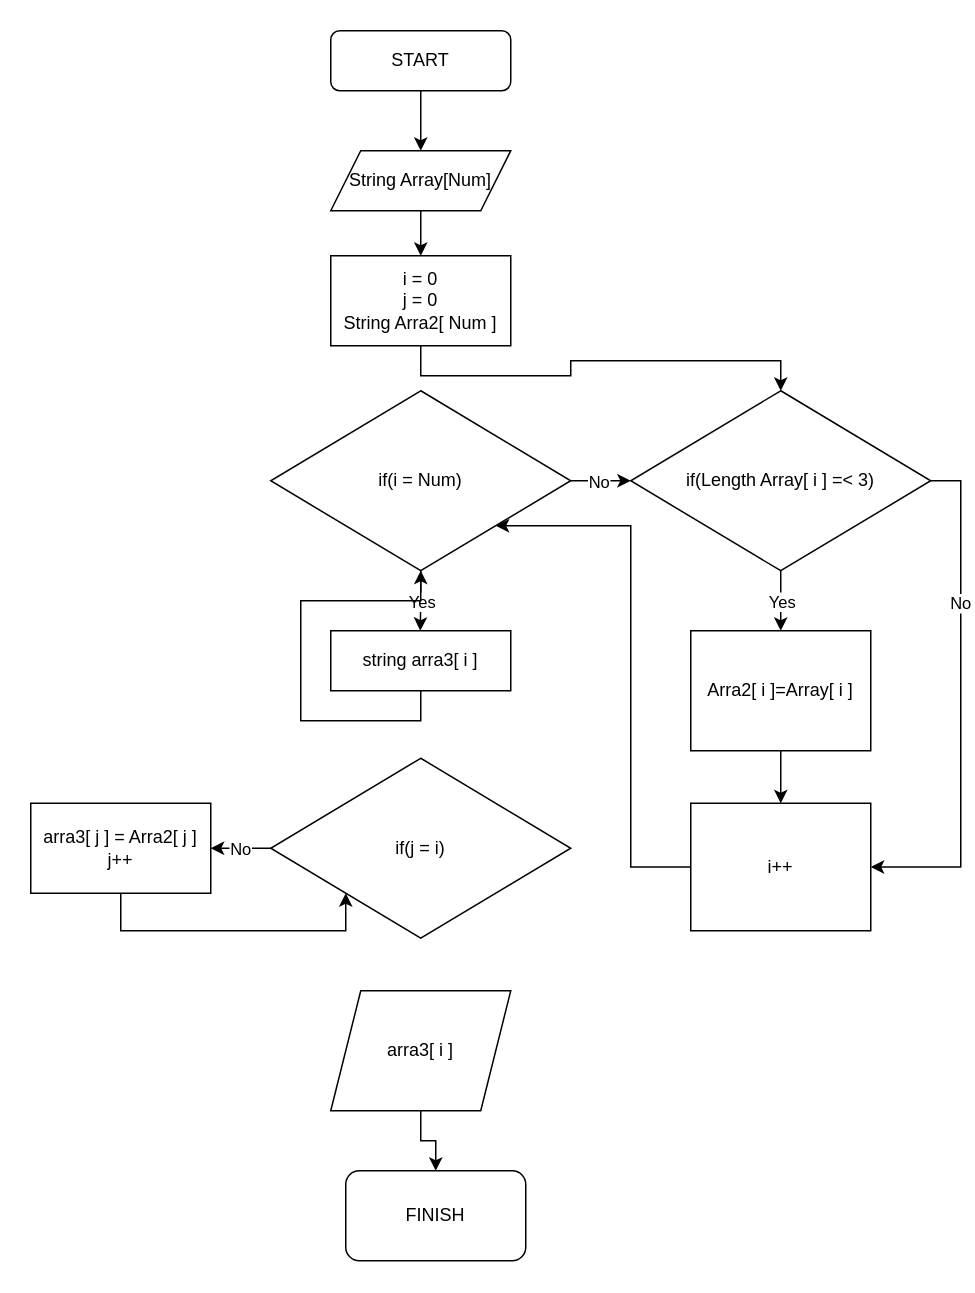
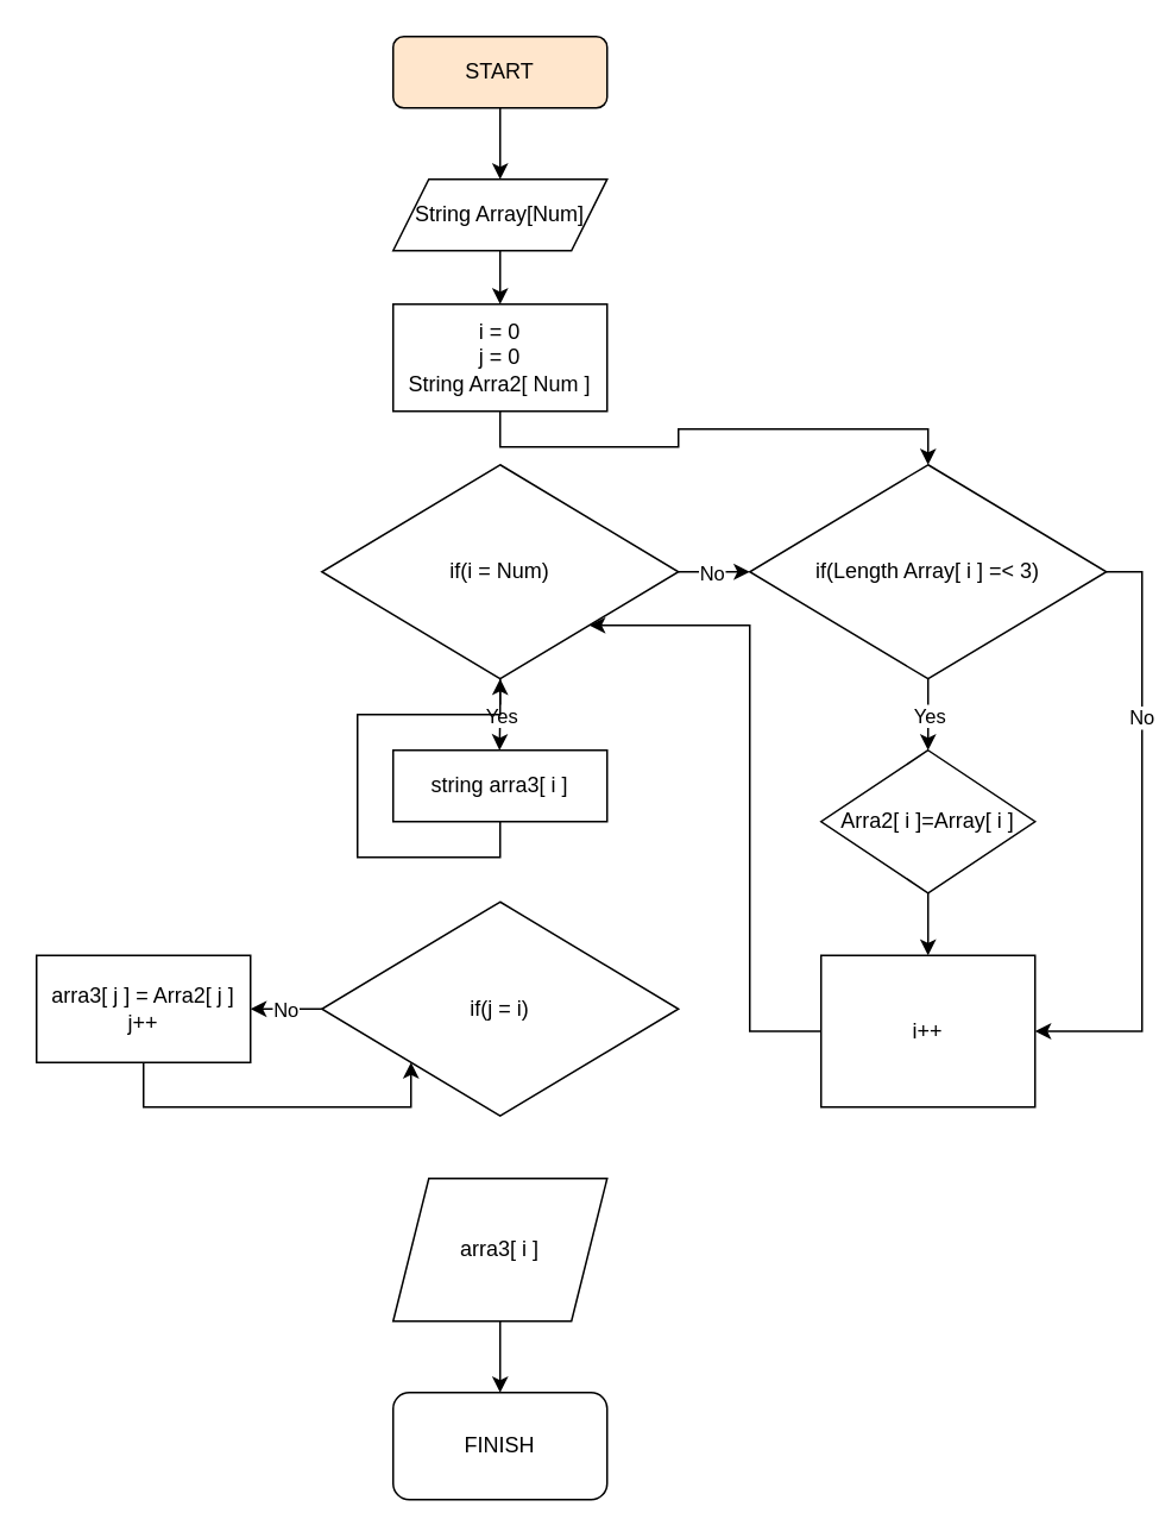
- <mxCell id="3" value="START" style="rounded=1;whiteSpace=wrap;html=1;" vertex="1" parent="1"><mxGeometry x="220" y="20" width="120" height="40" as="geometry" /></mxCell>
+ <mxCell id="3" value="START" style="rounded=1;whiteSpace=wrap;html=1;fillColor=#ffe6cc;" vertex="1" parent="1"><mxGeometry x="220" y="20" width="120" height="40" as="geometry" /></mxCell>
- <mxCell id="19" value="Arra2[ i ]=Array[ i ]" style="rounded=0;whiteSpace=wrap;html=1;" vertex="1" parent="1"><mxGeometry x="460" y="420" width="120" height="80" as="geometry" /></mxCell>
+ <mxCell id="19" value="Arra2[ i ]=Array[ i ]" style="rhombus;whiteSpace=wrap;html=1;" vertex="1" parent="1"><mxGeometry x="460" y="420" width="120" height="80" as="geometry" /></mxCell>
- <mxCell id="31" value="FINISH" style="rounded=1;whiteSpace=wrap;html=1;" vertex="1" parent="1"><mxGeometry x="230" y="780" width="120" height="60" as="geometry" /></mxCell>
+ <mxCell id="31" value="FINISH" style="rounded=1;whiteSpace=wrap;html=1;" vertex="1" parent="1"><mxGeometry x="220" y="780" width="120" height="60" as="geometry" /></mxCell>
